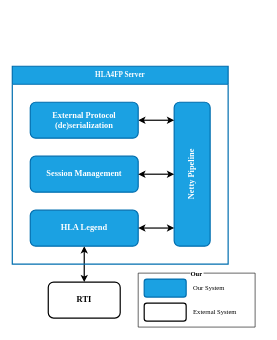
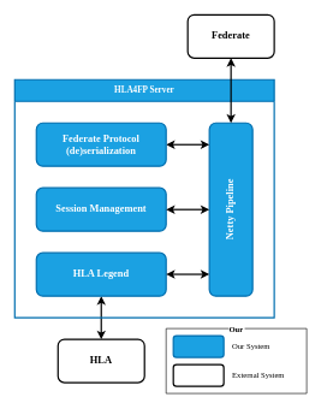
+ <mxCell id="2" value="Federate" style="rounded=1;whiteSpace=wrap;html=1;strokeColor=light-dark(#000000,#000000);strokeWidth=2;align=center;verticalAlign=middle;fontFamily=Verdana;fontSize=14;fontColor=light-dark(#000000,#000000);fontStyle=1;labelBackgroundColor=none;fillColor=none;textShadow=0;" parent="1" vertex="1"><mxGeometry x="260" width="120" height="60" as="geometry" y="20" /></mxCell>
+ <mxCell id="13" value="" style="endArrow=classic;startArrow=classic;html=1;rounded=0;entryX=0.5;entryY=1;entryDx=0;entryDy=0;strokeColor=light-dark(#000000,#000000);strokeWidth=2;exitX=1;exitY=0.5;exitDx=0;exitDy=0;fontFamily=Verdana;" parent="1" source="6" target="2" edge="1"><mxGeometry width="50" height="50" relative="1" as="geometry"><mxPoint x="290" y="155" as="sourcePoint" /><mxPoint x="190" y="290" as="targetPoint" /></mxGeometry></mxCell>
- <mxCell id="10" value="External Protocol (de)serialization" style="rounded=1;whiteSpace=wrap;html=1;strokeColor=#006EAF;strokeWidth=2;align=center;verticalAlign=middle;fontFamily=Verdana;fontSize=14;fontColor=#ffffff;fontStyle=1;labelBackgroundColor=none;fillColor=#1ba1e2;textShadow=0;" parent="5" vertex="1"><mxGeometry x="30" y="60" width="180" height="60" as="geometry" /></mxCell>
+ <mxCell id="10" value="Federate Protocol (de)serialization" style="rounded=1;whiteSpace=wrap;html=1;strokeColor=#006EAF;strokeWidth=2;align=center;verticalAlign=middle;fontFamily=Verdana;fontSize=14;fontColor=#ffffff;fontStyle=1;labelBackgroundColor=none;fillColor=#1ba1e2;textShadow=0;" parent="5" vertex="1"><mxGeometry x="30" y="60" width="180" height="60" as="geometry" /></mxCell>
- <mxCell id="4" value="RTI" style="rounded=1;whiteSpace=wrap;html=1;strokeColor=light-dark(#000000,#000000);strokeWidth=2;align=center;verticalAlign=middle;fontFamily=Verdana;fontSize=14;fontColor=light-dark(#000000,#000000);fontStyle=1;labelBackgroundColor=none;fillColor=none;textShadow=0;" parent="1" vertex="1"><mxGeometry x="80" y="470" width="120" height="60" as="geometry" /></mxCell>
+ <mxCell id="4" value="HLA" style="rounded=1;whiteSpace=wrap;html=1;strokeColor=light-dark(#000000,#000000);strokeWidth=2;align=center;verticalAlign=middle;fontFamily=Verdana;fontSize=14;fontColor=light-dark(#000000,#000000);fontStyle=1;labelBackgroundColor=none;fillColor=none;textShadow=0;" parent="1" vertex="1"><mxGeometry x="80" y="470" width="120" height="60" as="geometry" /></mxCell>
